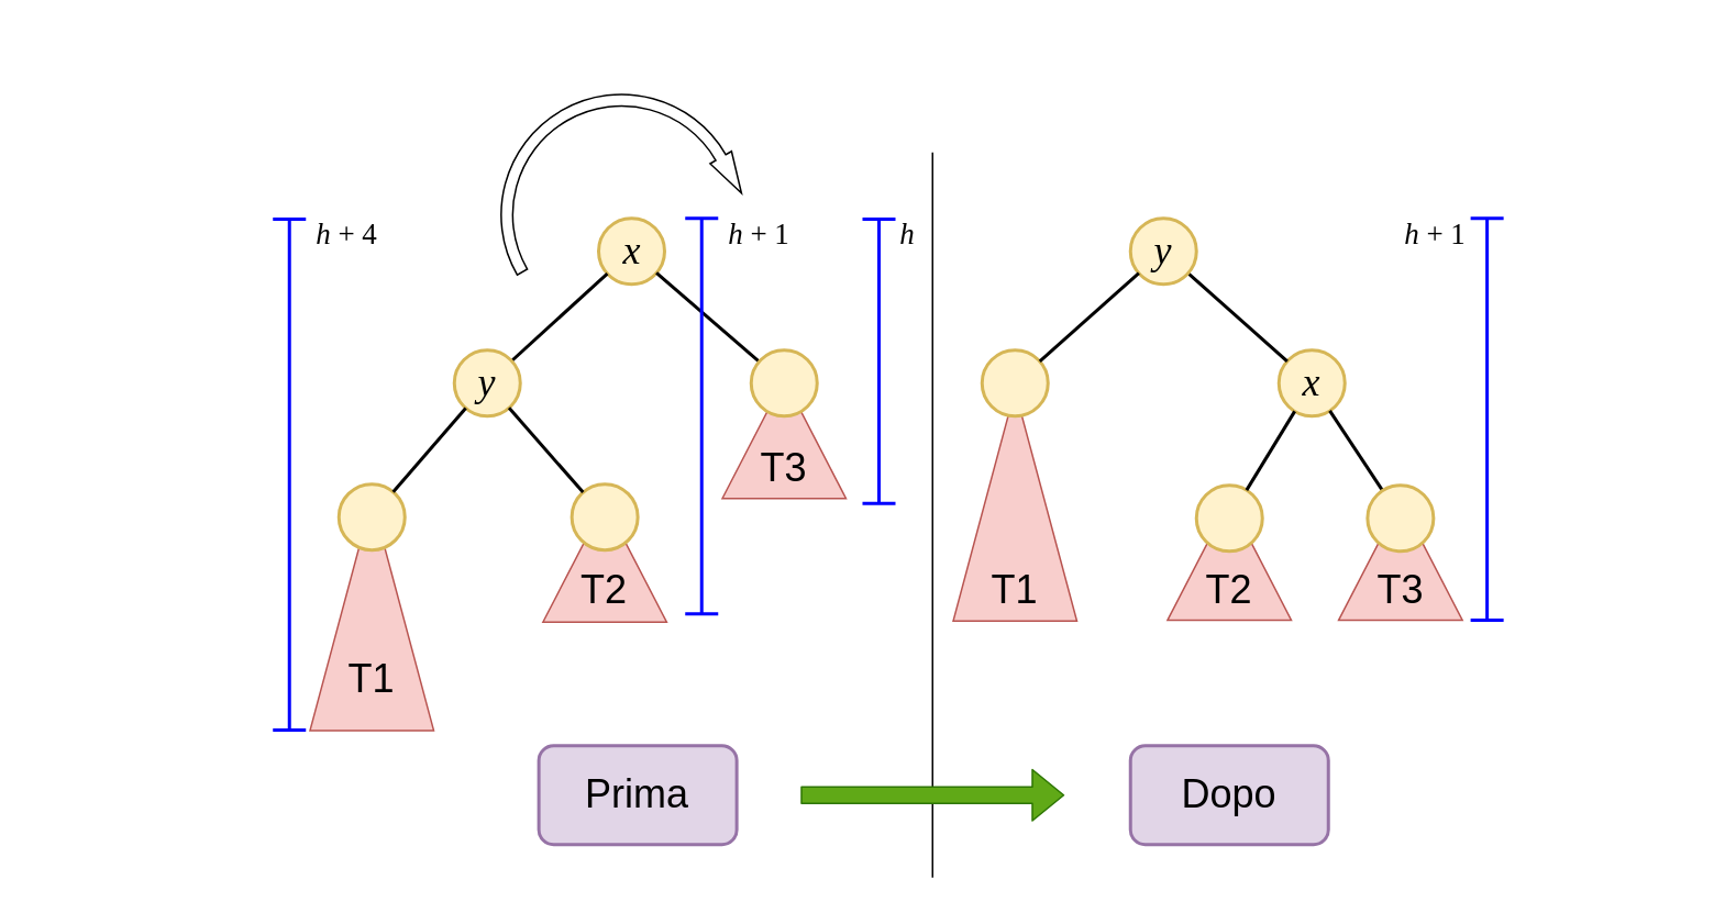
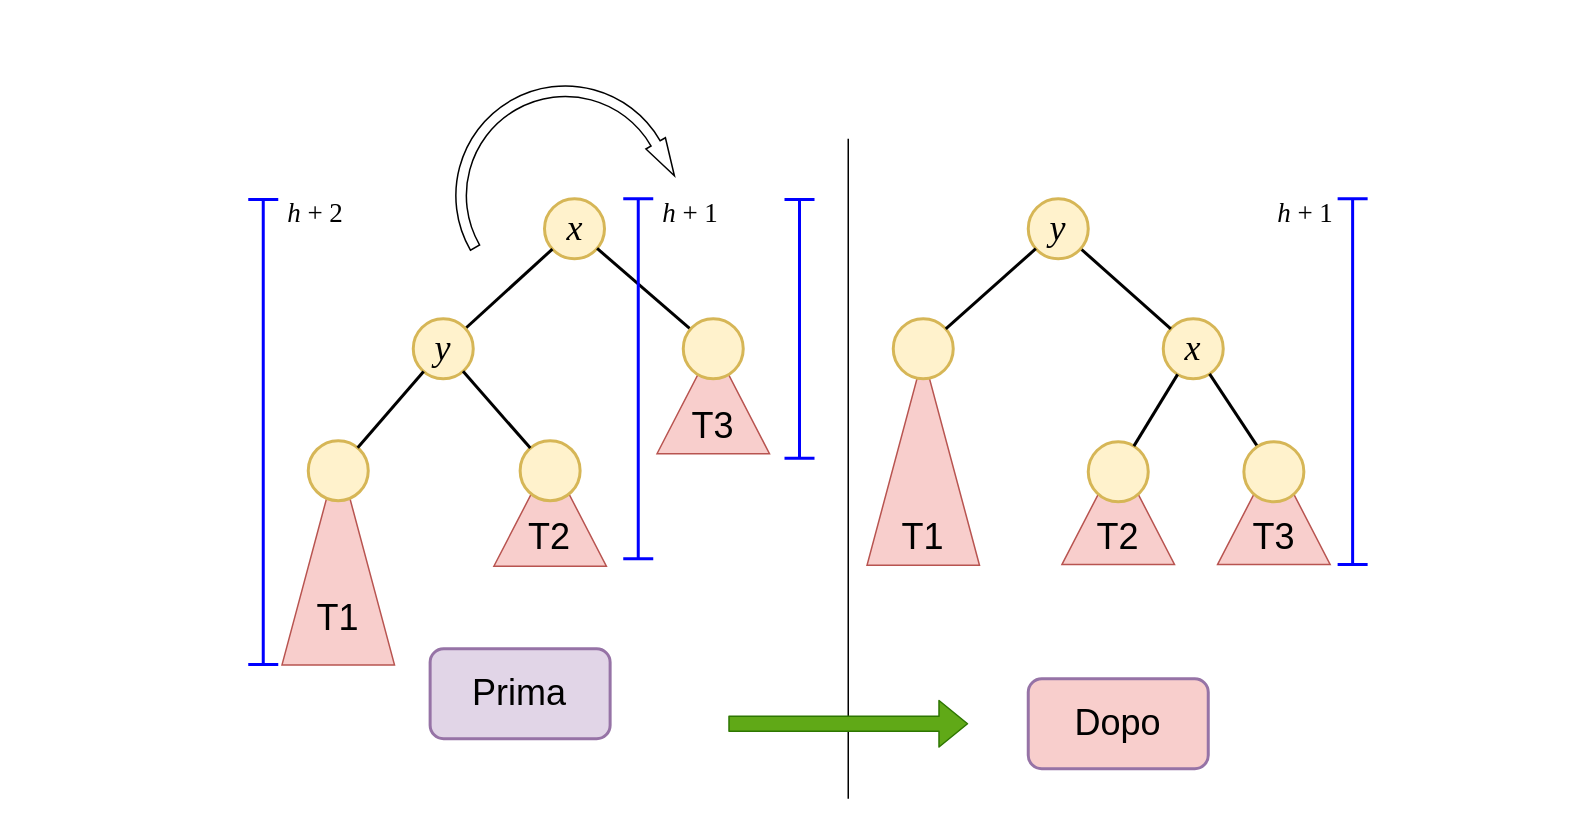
- <mxCell id="35" value="&lt;font style=&quot;font-size: 18px&quot; face=&quot;Times New Roman&quot;&gt;&lt;i&gt;h&amp;nbsp;&lt;/i&gt;+ 4&lt;/font&gt;" style="text;html=1;strokeColor=none;fillColor=none;align=center;verticalAlign=middle;whiteSpace=wrap;rounded=0;" parent="1" vertex="1"><mxGeometry x="185" y="132" width="50" height="20" as="geometry" /></mxCell>
+ <mxCell id="35" value="&lt;font style=&quot;font-size: 18px&quot; face=&quot;Times New Roman&quot;&gt;&lt;i&gt;h&amp;nbsp;&lt;/i&gt;+ 2&lt;/font&gt;" style="text;html=1;strokeColor=none;fillColor=none;align=center;verticalAlign=middle;whiteSpace=wrap;rounded=0;" parent="1" vertex="1"><mxGeometry x="185" y="132" width="50" height="20" as="geometry" /></mxCell>
- <mxCell id="32" value="&lt;font style=&quot;font-size: 18px&quot; face=&quot;Times New Roman&quot;&gt;&lt;i&gt;h&lt;/i&gt;&lt;/font&gt;" style="text;html=1;strokeColor=none;fillColor=none;align=center;verticalAlign=middle;whiteSpace=wrap;rounded=0;" parent="1" vertex="1"><mxGeometry x="525" y="132" width="50" height="20" as="geometry" /></mxCell>
- <mxCell id="40" value="Prima&lt;br style=&quot;font-size: 24px;&quot;&gt;" style="rounded=1;whiteSpace=wrap;html=1;strokeWidth=2;fillColor=#e1d5e7;strokeColor=#9673a6;fontSize=24;" parent="1" vertex="1"><mxGeometry x="326.25" y="452" width="120" height="60" as="geometry" /></mxCell>
+ <mxCell id="40" value="Prima&lt;br style=&quot;font-size: 24px;&quot;&gt;" style="rounded=1;whiteSpace=wrap;html=1;strokeWidth=2;fillColor=#e1d5e7;strokeColor=#9673a6;fontSize=24;" parent="1" vertex="1"><mxGeometry x="286.25" y="432" width="120" height="60" as="geometry" /></mxCell>
- <mxCell id="41" value="Dopo" style="rounded=1;whiteSpace=wrap;html=1;strokeWidth=2;fillColor=#e1d5e7;strokeColor=#9673a6;fontSize=24;" parent="1" vertex="1"><mxGeometry x="685" y="452" width="120" height="60" as="geometry" /></mxCell>
+ <mxCell id="41" value="Dopo" style="rounded=1;whiteSpace=wrap;html=1;strokeWidth=2;fillColor=#f8cecc;strokeColor=#9673a6;fontSize=24;" parent="1" vertex="1"><mxGeometry x="685" y="452" width="120" height="60" as="geometry" /></mxCell>
